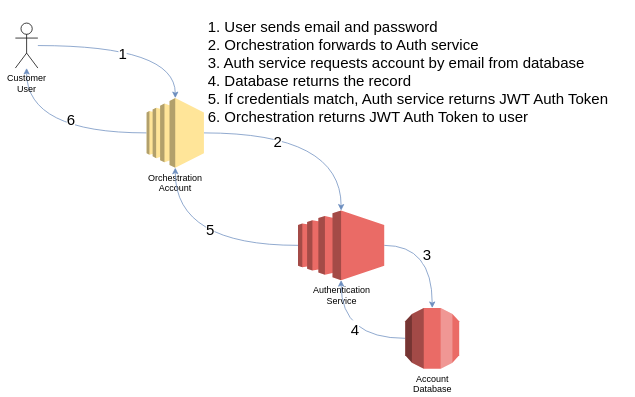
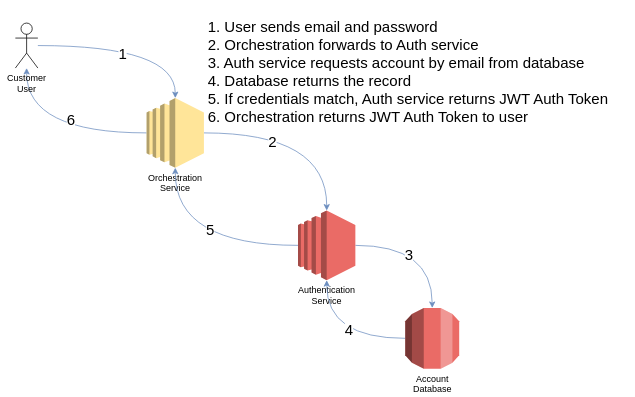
- <mxCell id="6" value="Orchestration&lt;br&gt;Account" style="outlineConnect=0;dashed=0;verticalLabelPosition=bottom;verticalAlign=top;align=center;html=1;shape=mxgraph.aws3.ec2;gradientColor=none;fillColor=#FFE599;" vertex="1" parent="1"><mxGeometry x="195" y="130" width="76.5" height="93" as="geometry" /></mxCell>
+ <mxCell id="6" value="Orchestration&lt;br&gt;Service" style="outlineConnect=0;dashed=0;verticalLabelPosition=bottom;verticalAlign=top;align=center;html=1;shape=mxgraph.aws3.ec2;gradientColor=none;fillColor=#FFE599;" vertex="1" parent="1"><mxGeometry x="195" y="130" width="76.5" height="93" as="geometry" /></mxCell>
- <mxCell id="11" value="Authentication&lt;br&gt;Service" style="outlineConnect=0;dashed=0;verticalLabelPosition=bottom;verticalAlign=top;align=center;html=1;shape=mxgraph.aws3.ec2;gradientColor=none;fillColor=#EA6B66;" vertex="1" parent="1"><mxGeometry x="397" y="280" width="115" height="93" as="geometry" /></mxCell>
+ <mxCell id="11" value="Authentication&lt;br&gt;Service" style="outlineConnect=0;dashed=0;verticalLabelPosition=bottom;verticalAlign=top;align=center;html=1;shape=mxgraph.aws3.ec2;gradientColor=none;fillColor=#EA6B66;" vertex="1" parent="1"><mxGeometry x="397" y="280" width="76.5" height="93" as="geometry" /></mxCell>
